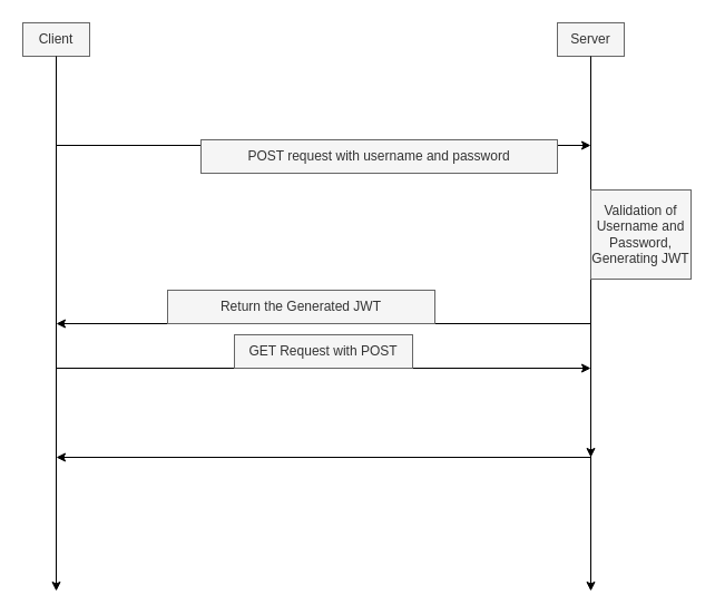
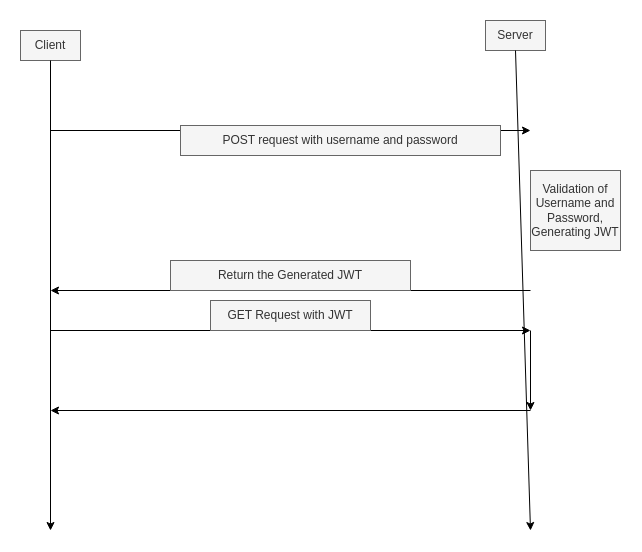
- <mxCell id="2" value="Client" style="text;strokeColor=#666666;align=center;fillColor=#f5f5f5;html=1;verticalAlign=middle;whiteSpace=wrap;rounded=0;fontColor=#333333;" parent="1" vertex="1"><mxGeometry x="20" y="20" width="60" height="30" as="geometry" /></mxCell>
+ <mxCell id="2" value="Client" style="text;strokeColor=#666666;align=center;fillColor=#f5f5f5;html=1;verticalAlign=middle;whiteSpace=wrap;rounded=0;fontColor=#333333;" parent="1" vertex="1"><mxGeometry x="20" y="30" width="60" height="30" as="geometry" /></mxCell>
- <mxCell id="3" value="Server" style="text;strokeColor=#666666;align=center;fillColor=#f5f5f5;html=1;verticalAlign=middle;whiteSpace=wrap;rounded=0;fontColor=#333333;" parent="1" vertex="1"><mxGeometry x="500" y="20" width="60" height="30" as="geometry" /></mxCell>
+ <mxCell id="3" value="Server" style="text;strokeColor=#666666;align=center;fillColor=#f5f5f5;html=1;verticalAlign=middle;whiteSpace=wrap;rounded=0;fontColor=#333333;" parent="1" vertex="1"><mxGeometry x="485" y="20" width="60" height="30" as="geometry" /></mxCell>
- <mxCell id="10" value="Return the Generated JWT" style="text;strokeColor=#666666;align=center;fillColor=#f5f5f5;html=1;verticalAlign=middle;whiteSpace=wrap;rounded=0;fontColor=#333333;" vertex="1" parent="1"><mxGeometry x="150" y="260" width="240" height="30" as="geometry" /></mxCell>
+ <mxCell id="10" value="Return the Generated JWT" style="text;strokeColor=#666666;align=center;fillColor=#f5f5f5;html=1;verticalAlign=middle;whiteSpace=wrap;rounded=0;fontColor=#333333;" vertex="1" parent="1"><mxGeometry x="170" y="260" width="240" height="30" as="geometry" /></mxCell>
- <mxCell id="12" value="GET Request with POST" style="text;strokeColor=#666666;align=center;fillColor=#f5f5f5;html=1;verticalAlign=middle;whiteSpace=wrap;rounded=0;fontColor=#333333;" vertex="1" parent="1"><mxGeometry x="210" y="300" width="160" height="30" as="geometry" /></mxCell>
+ <mxCell id="12" value="GET Request with JWT" style="text;strokeColor=#666666;align=center;fillColor=#f5f5f5;html=1;verticalAlign=middle;whiteSpace=wrap;rounded=0;fontColor=#333333;" vertex="1" parent="1"><mxGeometry x="210" y="300" width="160" height="30" as="geometry" /></mxCell>
